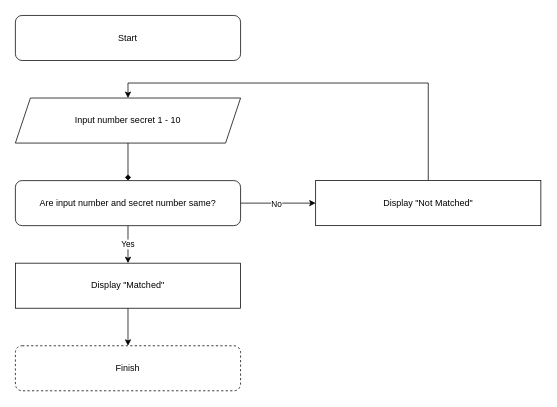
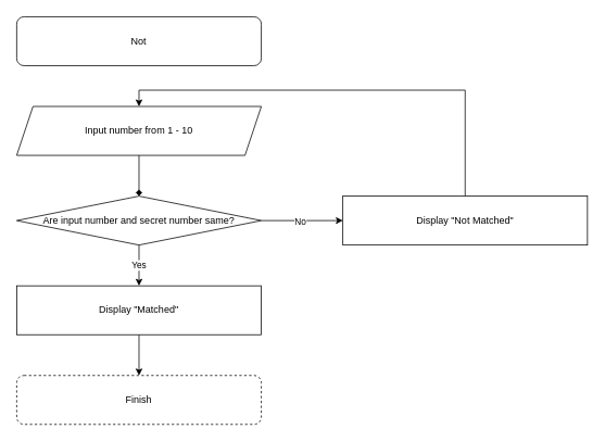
- <mxCell id="2" value="Start" style="rounded=1;whiteSpace=wrap;html=1;" parent="1" vertex="1"><mxGeometry x="20" y="20" width="300" height="60" as="geometry" /></mxCell>
+ <mxCell id="2" value="Not" style="rounded=1;whiteSpace=wrap;html=1;" parent="1" vertex="1"><mxGeometry x="20" y="20" width="300" height="60" as="geometry" /></mxCell>
- <mxCell id="4" value="Input number secret 1 - 10" style="shape=parallelogram;perimeter=parallelogramPerimeter;whiteSpace=wrap;html=1;fixedSize=1;" parent="1" vertex="1"><mxGeometry x="20" y="130" width="300" height="60" as="geometry" /></mxCell>
+ <mxCell id="4" value="Input number from 1 - 10" style="shape=parallelogram;perimeter=parallelogramPerimeter;whiteSpace=wrap;html=1;fixedSize=1;" parent="1" vertex="1"><mxGeometry x="20" y="130" width="300" height="60" as="geometry" /></mxCell>
- <mxCell id="8" value="Are input number and secret number same?" style="whiteSpace=wrap;html=1;rounded=1;" parent="1" vertex="1"><mxGeometry x="20" y="240" width="300" height="60" as="geometry" /></mxCell>
+ <mxCell id="8" value="Are input number and secret number same?" style="rhombus;whiteSpace=wrap;html=1;" parent="1" vertex="1"><mxGeometry x="20" y="240" width="300" height="60" as="geometry" /></mxCell>
